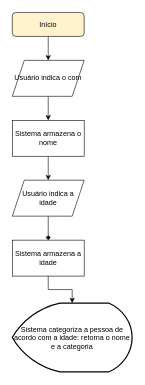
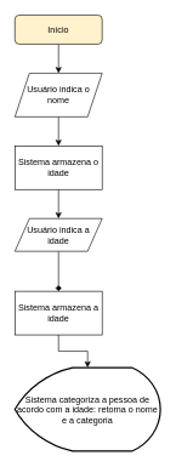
- <mxCell id="5" value="Usuário indica o com" style="shape=parallelogram;perimeter=parallelogramPerimeter;whiteSpace=wrap;html=1;fixedSize=1;" vertex="1" parent="1"><mxGeometry x="20" y="100" width="120" height="60" as="geometry" /></mxCell>
+ <mxCell id="5" value="Usuário indica o nome" style="shape=parallelogram;perimeter=parallelogramPerimeter;whiteSpace=wrap;html=1;fixedSize=1;" vertex="1" parent="1"><mxGeometry x="20" y="100" width="120" height="60" as="geometry" /></mxCell>
- <mxCell id="7" value="Sistema armazena o nome" style="rounded=0;whiteSpace=wrap;html=1;" vertex="1" parent="1"><mxGeometry x="20" y="200" width="120" height="60" as="geometry" /></mxCell>
+ <mxCell id="7" value="Sistema armazena o idade" style="rounded=0;whiteSpace=wrap;html=1;" vertex="1" parent="1"><mxGeometry x="20" y="200" width="120" height="60" as="geometry" /></mxCell>
- <mxCell id="9" value="Usuário indica a idade" style="shape=parallelogram;perimeter=parallelogramPerimeter;whiteSpace=wrap;html=1;fixedSize=1;" vertex="1" parent="1"><mxGeometry x="20" y="300" width="120" height="60" as="geometry" /></mxCell>
+ <mxCell id="9" value="Usuário indica a idade" style="shape=parallelogram;perimeter=parallelogramPerimeter;whiteSpace=wrap;html=1;fixedSize=1;" vertex="1" parent="1"><mxGeometry x="20" y="300" width="120" height="45" as="geometry" /></mxCell>
